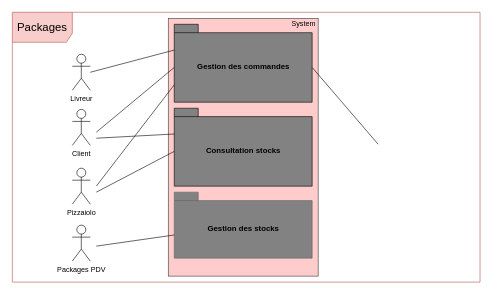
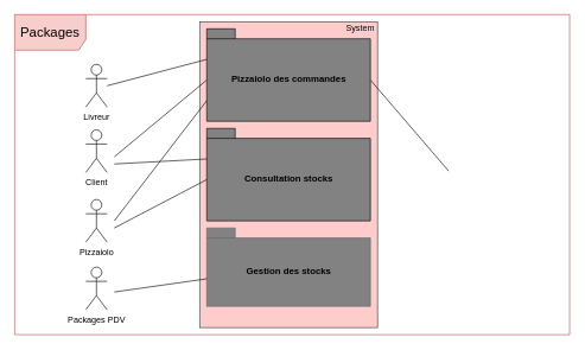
- <mxCell id="5" value="&lt;font style=&quot;font-size: 13px&quot;&gt;Gestion des commandes&lt;/font&gt;" style="shape=folder;fontStyle=1;spacingTop=10;tabWidth=40;tabHeight=14;tabPosition=left;html=1;fillColor=#828282;" vertex="1" parent="1"><mxGeometry x="290" y="40" width="230" height="130" as="geometry" /></mxCell>
+ <mxCell id="5" value="&lt;font style=&quot;font-size: 13px&quot;&gt;Pizzaiolo des commandes&lt;/font&gt;" style="shape=folder;fontStyle=1;spacingTop=10;tabWidth=40;tabHeight=14;tabPosition=left;html=1;fillColor=#828282;" vertex="1" parent="1"><mxGeometry x="290" y="40" width="230" height="130" as="geometry" /></mxCell>
